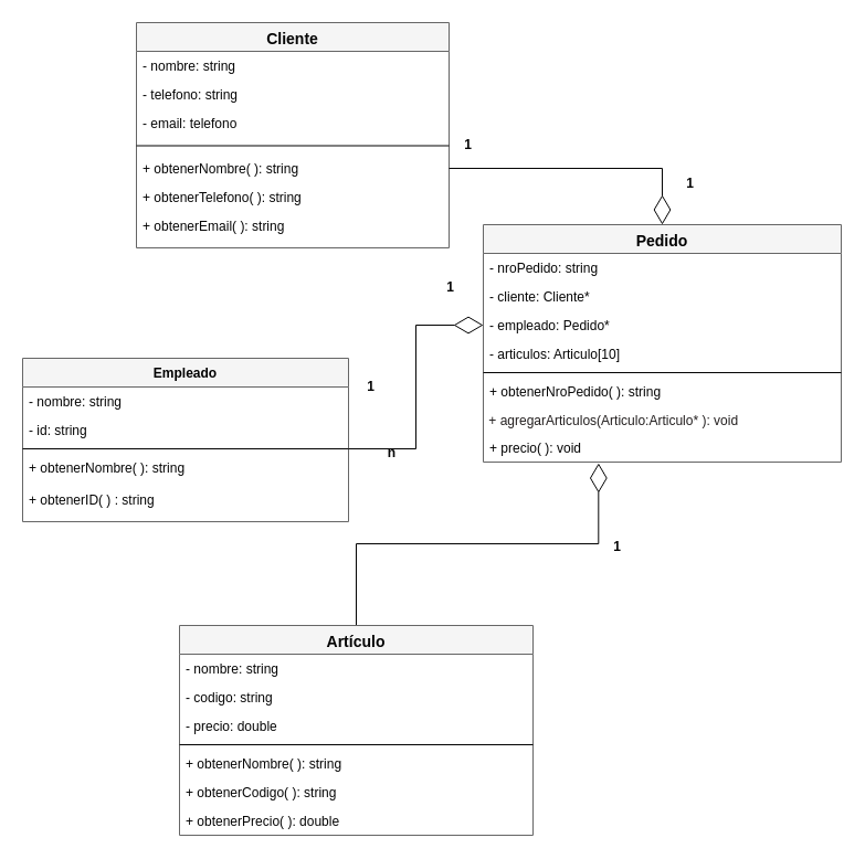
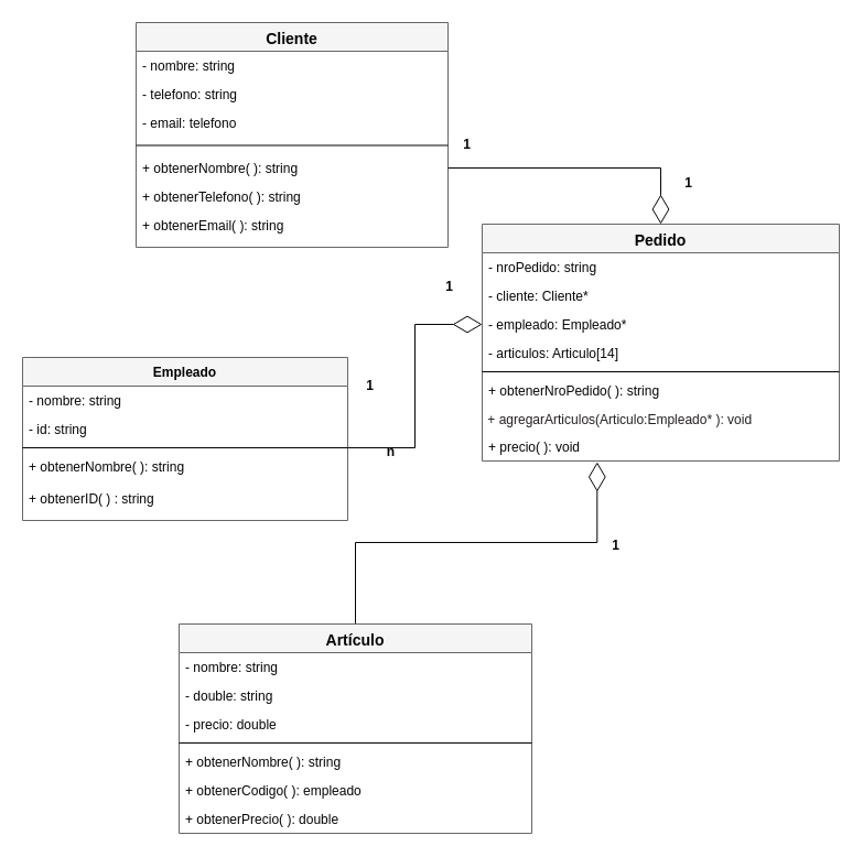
- <mxCell id="20" value="- empleado: Pedido*" style="text;strokeColor=none;fillColor=none;align=left;verticalAlign=top;spacingLeft=4;spacingRight=4;overflow=hidden;rotatable=0;points=[[0,0.5],[1,0.5]];portConstraint=eastwest;whiteSpace=wrap;html=1;fontColor=#050505;" parent="17" vertex="1"><mxGeometry y="78" width="324" height="26" as="geometry" /></mxCell>
+ <mxCell id="20" value="- empleado: Empleado*" style="text;strokeColor=none;fillColor=none;align=left;verticalAlign=top;spacingLeft=4;spacingRight=4;overflow=hidden;rotatable=0;points=[[0,0.5],[1,0.5]];portConstraint=eastwest;whiteSpace=wrap;html=1;fontColor=#050505;" parent="17" vertex="1"><mxGeometry y="78" width="324" height="26" as="geometry" /></mxCell>
- <mxCell id="21" value="- articulos: Articulo[10]" style="text;strokeColor=none;fillColor=none;align=left;verticalAlign=top;spacingLeft=4;spacingRight=4;overflow=hidden;rotatable=0;points=[[0,0.5],[1,0.5]];portConstraint=eastwest;whiteSpace=wrap;html=1;fontColor=#050505;" parent="17" vertex="1"><mxGeometry y="104" width="324" height="26" as="geometry" /></mxCell>
+ <mxCell id="21" value="- articulos: Articulo[14]" style="text;strokeColor=none;fillColor=none;align=left;verticalAlign=top;spacingLeft=4;spacingRight=4;overflow=hidden;rotatable=0;points=[[0,0.5],[1,0.5]];portConstraint=eastwest;whiteSpace=wrap;html=1;fontColor=#050505;" parent="17" vertex="1"><mxGeometry y="104" width="324" height="26" as="geometry" /></mxCell>
- <mxCell id="24" value="&lt;span style=&quot;font-family: Helvetica; font-size: 12px; font-style: normal; font-variant-ligatures: normal; font-variant-caps: normal; font-weight: 400; letter-spacing: normal; orphans: 2; text-align: left; text-indent: 0px; text-transform: none; widows: 2; word-spacing: 0px; -webkit-text-stroke-width: 0px; text-decoration-thickness: initial; text-decoration-style: initial; text-decoration-color: initial; float: none; display: inline !important;&quot;&gt;&amp;nbsp;+ agregarArticulos(Articulo:Articulo* ): void&lt;/span&gt;" style="text;whiteSpace=wrap;html=1;fontSize=11;fontFamily=Helvetica;fontColor=#231f1f;strokeColor=none;labelBackgroundColor=#FFFFFF;" parent="17" vertex="1"><mxGeometry y="164" width="324" height="25" as="geometry" /></mxCell>
+ <mxCell id="24" value="&lt;span style=&quot;font-family: Helvetica; font-size: 12px; font-style: normal; font-variant-ligatures: normal; font-variant-caps: normal; font-weight: 400; letter-spacing: normal; orphans: 2; text-align: left; text-indent: 0px; text-transform: none; widows: 2; word-spacing: 0px; -webkit-text-stroke-width: 0px; text-decoration-thickness: initial; text-decoration-style: initial; text-decoration-color: initial; float: none; display: inline !important;&quot;&gt;&amp;nbsp;+ agregarArticulos(Articulo:Empleado* ): void&lt;/span&gt;" style="text;whiteSpace=wrap;html=1;fontSize=11;fontFamily=Helvetica;fontColor=#231f1f;strokeColor=none;labelBackgroundColor=#FFFFFF;" parent="17" vertex="1"><mxGeometry y="164" width="324" height="25" as="geometry" /></mxCell>
- <mxCell id="5" value="- codigo: string" style="text;strokeColor=none;fillColor=none;align=left;verticalAlign=top;spacingLeft=4;spacingRight=4;overflow=hidden;rotatable=0;points=[[0,0.5],[1,0.5]];portConstraint=eastwest;whiteSpace=wrap;html=1;fontColor=#050505;" parent="3" vertex="1"><mxGeometry y="52" width="320" height="26" as="geometry" /></mxCell>
+ <mxCell id="5" value="- double: string" style="text;strokeColor=none;fillColor=none;align=left;verticalAlign=top;spacingLeft=4;spacingRight=4;overflow=hidden;rotatable=0;points=[[0,0.5],[1,0.5]];portConstraint=eastwest;whiteSpace=wrap;html=1;fontColor=#050505;" parent="3" vertex="1"><mxGeometry y="52" width="320" height="26" as="geometry" /></mxCell>
- <mxCell id="9" value="+ obtenerCodigo( ): string" style="text;strokeColor=none;fillColor=none;align=left;verticalAlign=top;spacingLeft=4;spacingRight=4;overflow=hidden;rotatable=0;points=[[0,0.5],[1,0.5]];portConstraint=eastwest;whiteSpace=wrap;html=1;fontColor=#050505;" parent="3" vertex="1"><mxGeometry y="138" width="320" height="26" as="geometry" /></mxCell>
+ <mxCell id="9" value="+ obtenerCodigo( ): empleado" style="text;strokeColor=none;fillColor=none;align=left;verticalAlign=top;spacingLeft=4;spacingRight=4;overflow=hidden;rotatable=0;points=[[0,0.5],[1,0.5]];portConstraint=eastwest;whiteSpace=wrap;html=1;fontColor=#050505;" parent="3" vertex="1"><mxGeometry y="138" width="320" height="26" as="geometry" /></mxCell>
